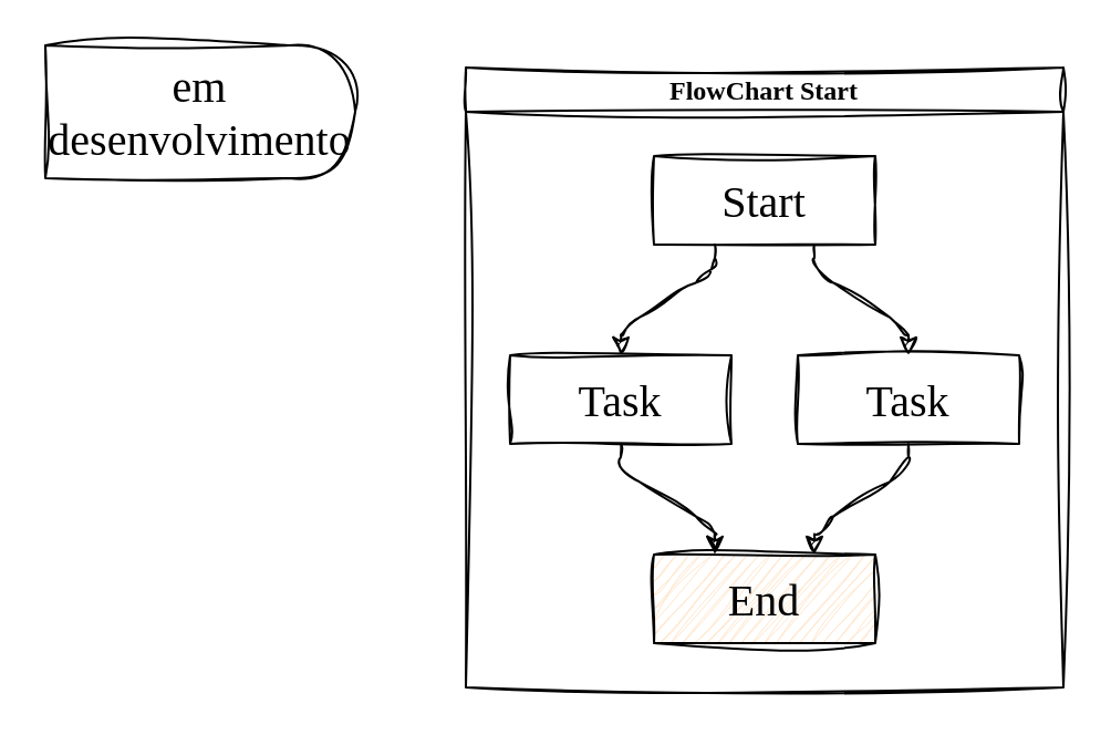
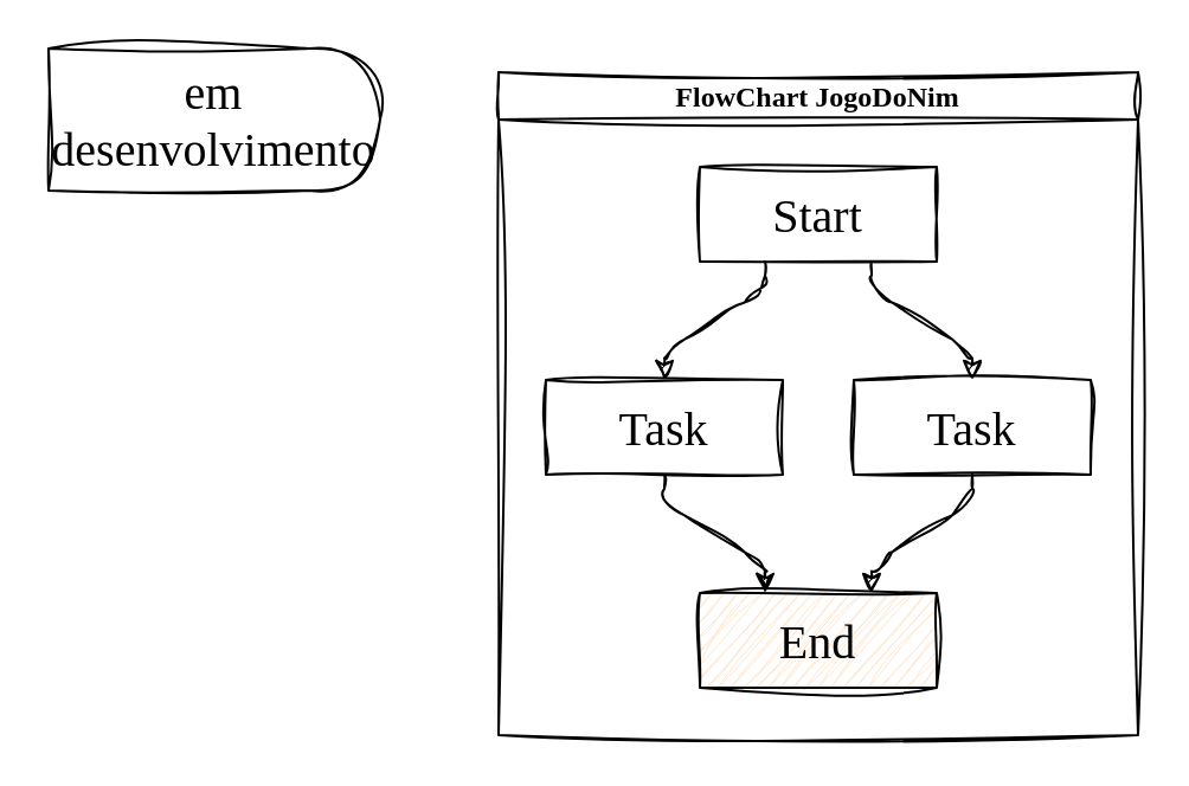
- <mxCell id="3" value="FlowChart Start" style="swimlane;startSize=20;horizontal=1;childLayout=flowLayout;flowOrientation=north;resizable=0;interRankCellSpacing=50;containerType=tree;fontSize=12;sketch=1;hachureGap=4;jiggle=2;curveFitting=1;fontFamily=Architects Daughter;fontSource=https%3A%2F%2Ffonts.googleapis.com%2Fcss%3Ffamily%3DArchitects%2BDaughter;" vertex="1" parent="1"><mxGeometry x="210" y="30" width="270" height="280" as="geometry" /></mxCell>
+ <mxCell id="3" value="FlowChart JogoDoNim" style="swimlane;startSize=20;horizontal=1;childLayout=flowLayout;flowOrientation=north;resizable=0;interRankCellSpacing=50;containerType=tree;fontSize=12;sketch=1;hachureGap=4;jiggle=2;curveFitting=1;fontFamily=Architects Daughter;fontSource=https%3A%2F%2Ffonts.googleapis.com%2Fcss%3Ffamily%3DArchitects%2BDaughter;" vertex="1" parent="1"><mxGeometry x="210" y="30" width="270" height="280" as="geometry" /></mxCell>
